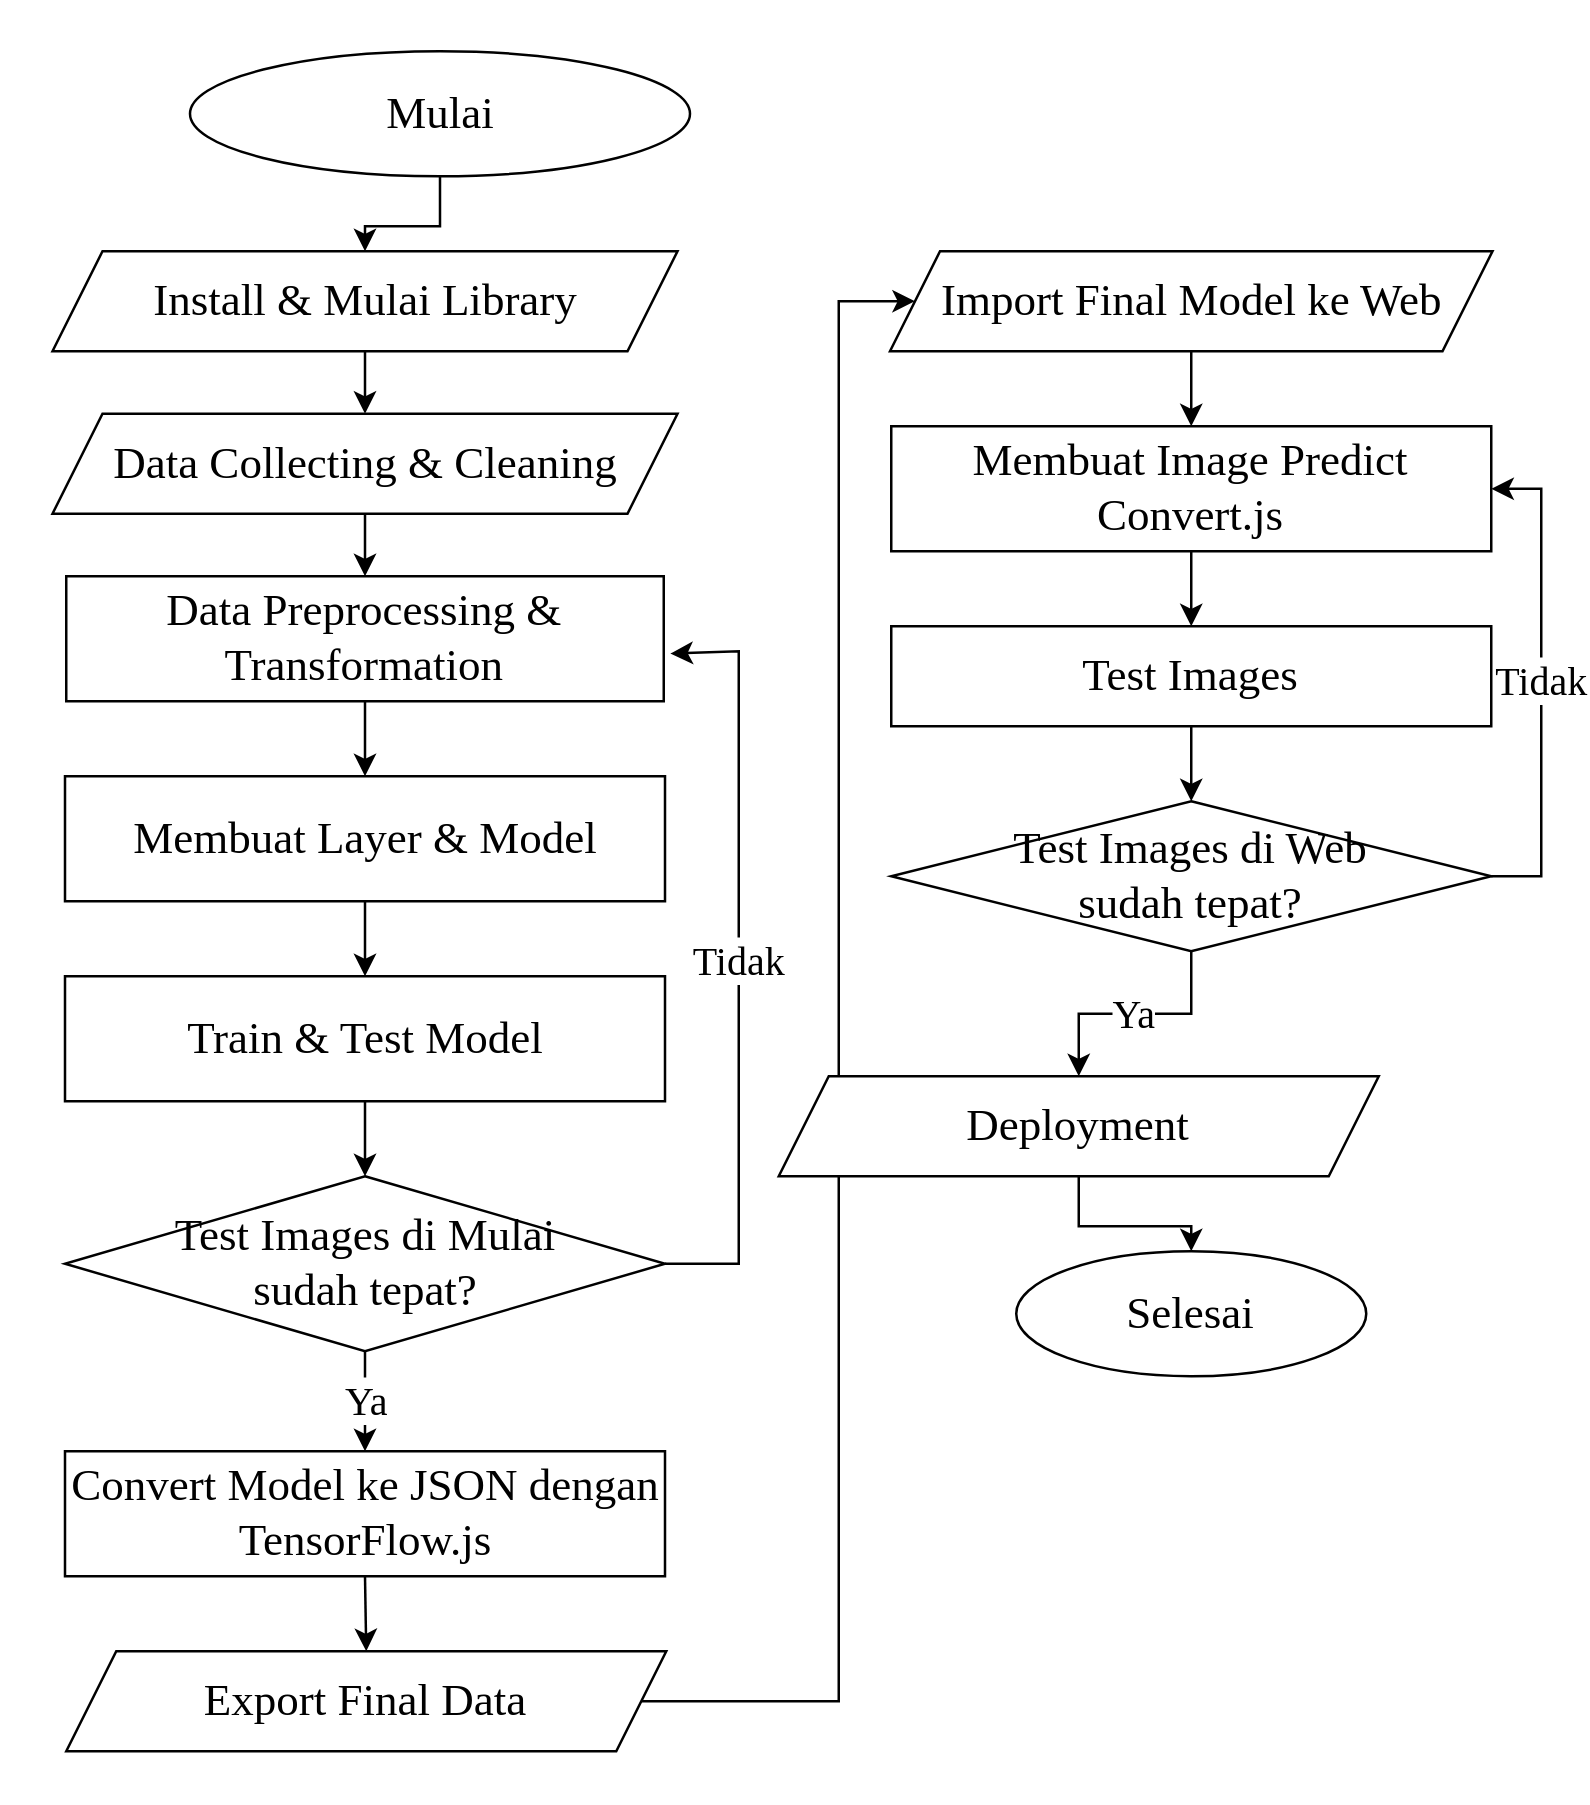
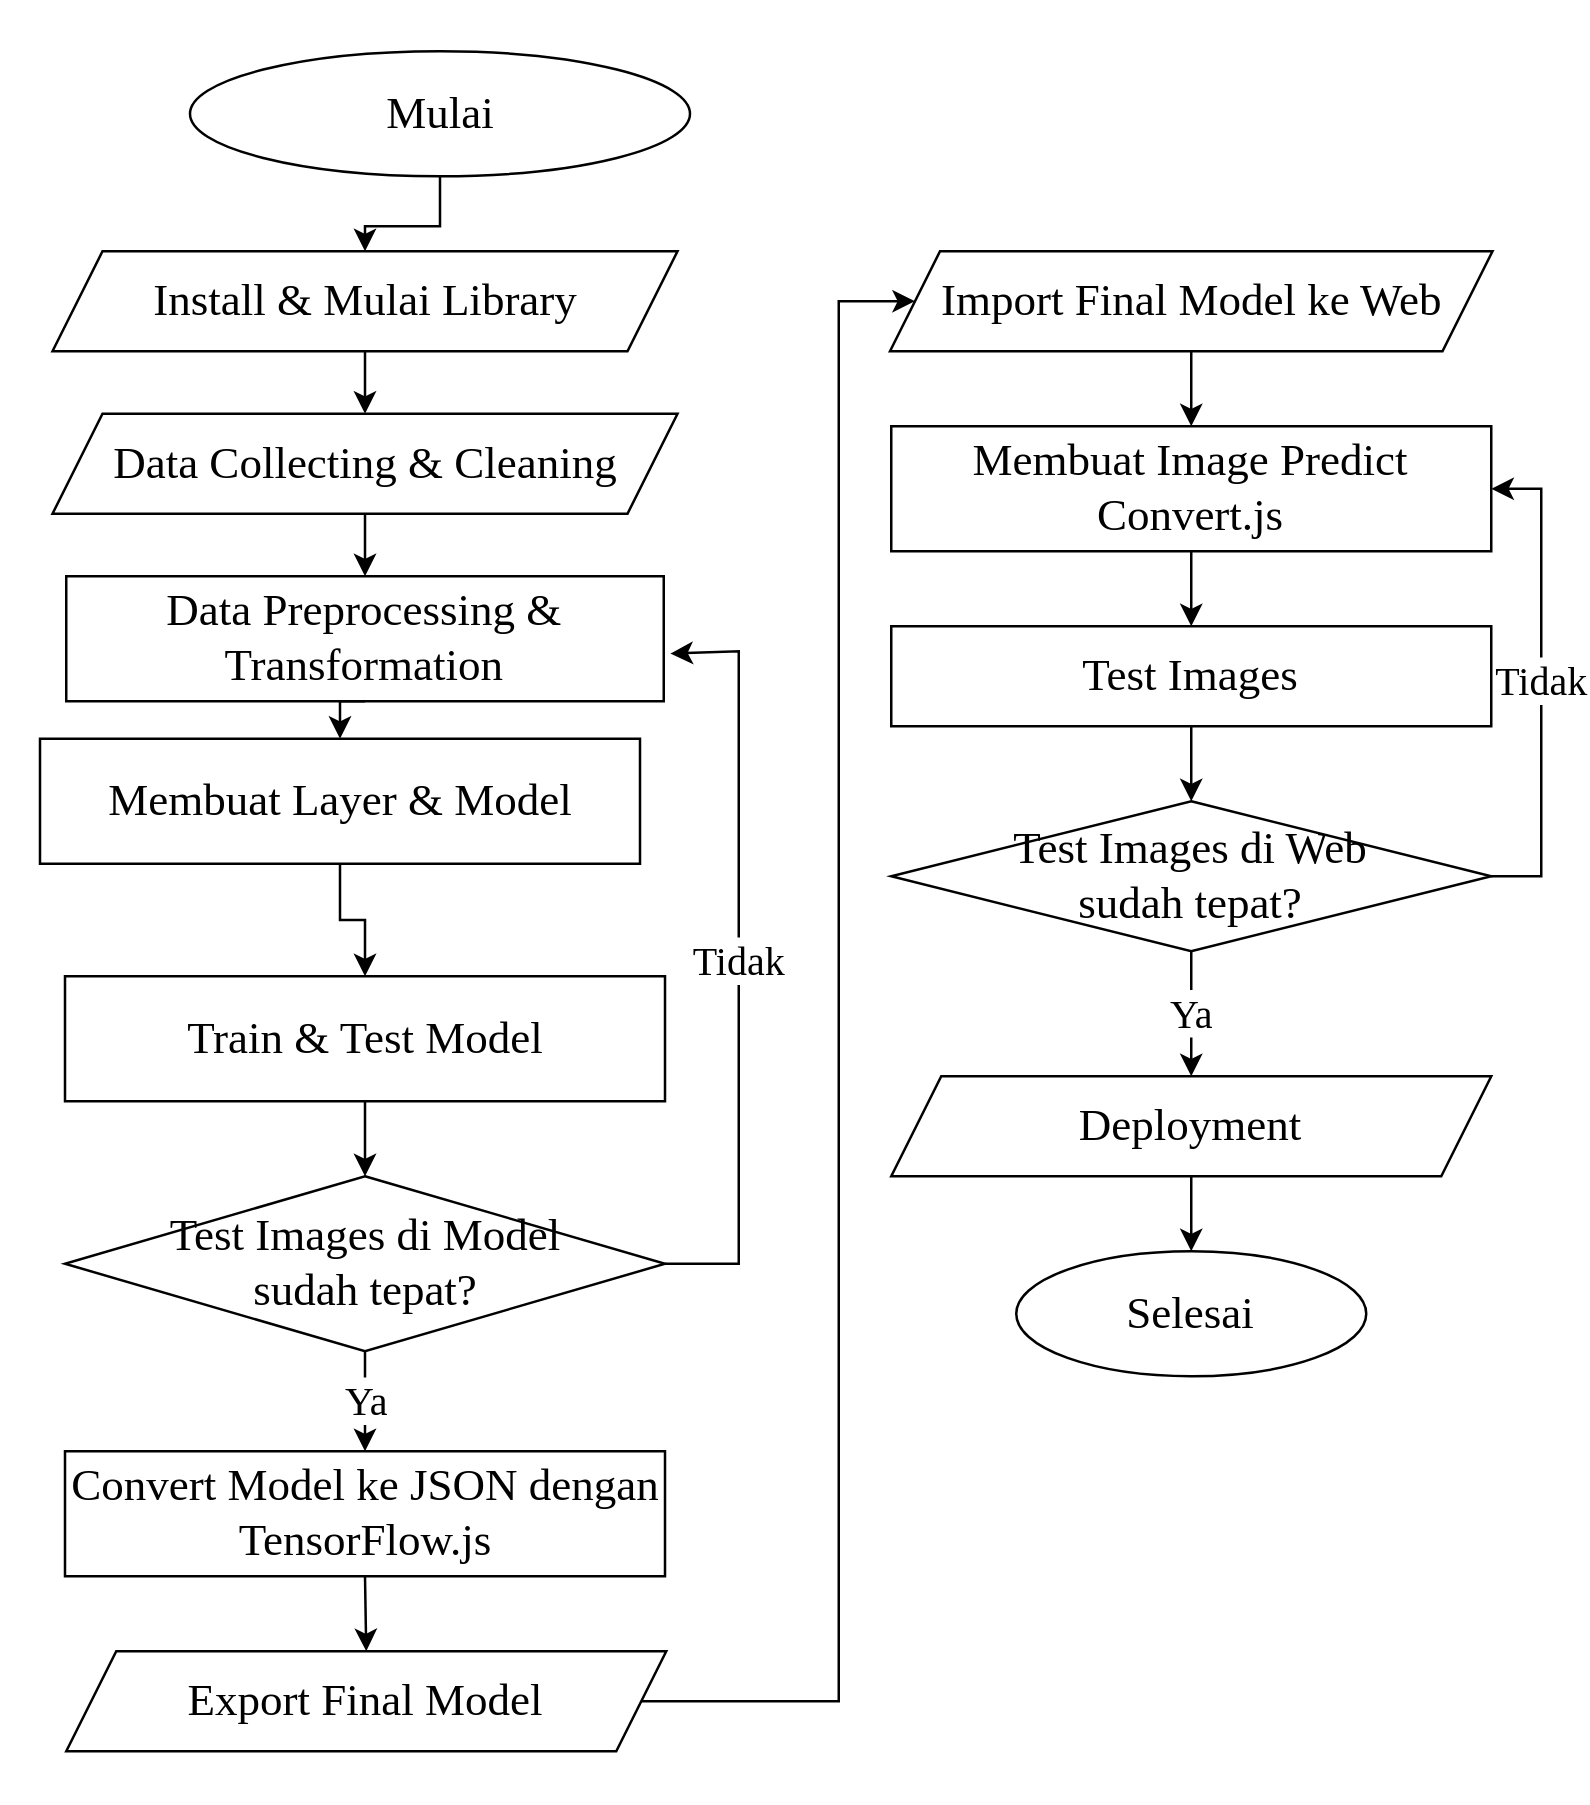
- <mxCell id="32" value="Membuat Layer &amp;amp; Model" style="rounded=0;whiteSpace=wrap;html=1;fontSize=18;fontFamily=Times New Roman;" parent="1" vertex="1"><mxGeometry x="25.5" y="310" width="240" height="50" as="geometry" /></mxCell>
+ <mxCell id="32" value="Membuat Layer &amp;amp; Model" style="rounded=0;whiteSpace=wrap;html=1;fontSize=18;fontFamily=Times New Roman;" parent="1" vertex="1"><mxGeometry x="15.5" y="295" width="240" height="50" as="geometry" /></mxCell>
- <mxCell id="25" value="Deployment" style="shape=parallelogram;perimeter=parallelogramPerimeter;whiteSpace=wrap;html=1;fixedSize=1;fontSize=18;fontFamily=Times New Roman;" parent="1" vertex="1"><mxGeometry x="311" y="430" width="240" height="40" as="geometry" /></mxCell>
+ <mxCell id="25" value="Deployment" style="shape=parallelogram;perimeter=parallelogramPerimeter;whiteSpace=wrap;html=1;fixedSize=1;fontSize=18;fontFamily=Times New Roman;" parent="1" vertex="1"><mxGeometry x="356" y="430" width="240" height="40" as="geometry" /></mxCell>
- <mxCell id="19" value="Test Images di Mulai &lt;br&gt;sudah tepat?" style="rhombus;whiteSpace=wrap;html=1;fontSize=18;fontFamily=Times New Roman;" parent="1" vertex="1"><mxGeometry x="25.5" y="470" width="240" height="70" as="geometry" /></mxCell>
+ <mxCell id="19" value="Test Images di Model &lt;br&gt;sudah tepat?" style="rhombus;whiteSpace=wrap;html=1;fontSize=18;fontFamily=Times New Roman;" parent="1" vertex="1"><mxGeometry x="25.5" y="470" width="240" height="70" as="geometry" /></mxCell>
- <mxCell id="16" value="Export Final Data" style="shape=parallelogram;perimeter=parallelogramPerimeter;whiteSpace=wrap;html=1;fixedSize=1;fontSize=18;fontFamily=Times New Roman;" parent="1" vertex="1"><mxGeometry x="26" y="660" width="240" height="40" as="geometry" /></mxCell>
+ <mxCell id="16" value="Export Final Model" style="shape=parallelogram;perimeter=parallelogramPerimeter;whiteSpace=wrap;html=1;fixedSize=1;fontSize=18;fontFamily=Times New Roman;" parent="1" vertex="1"><mxGeometry x="26" y="660" width="240" height="40" as="geometry" /></mxCell>
